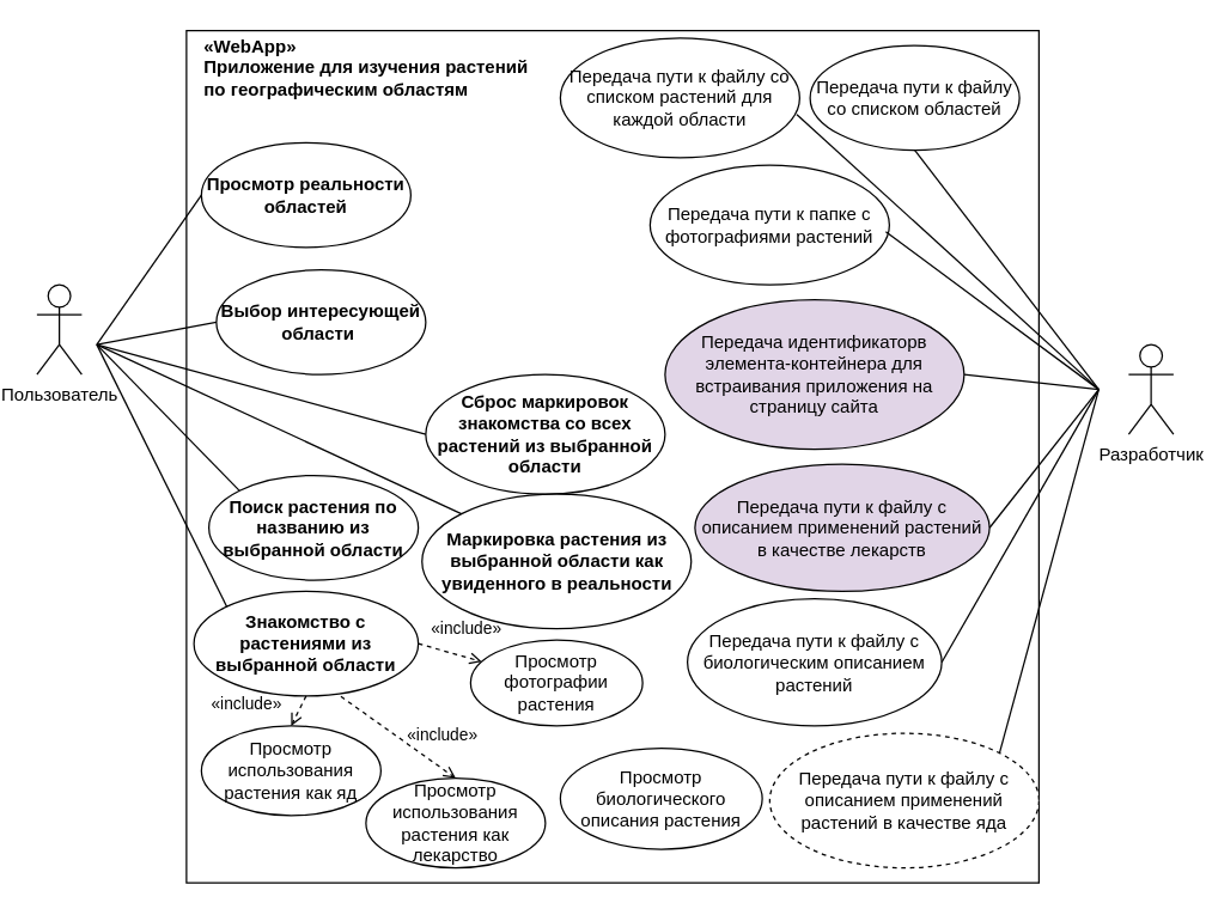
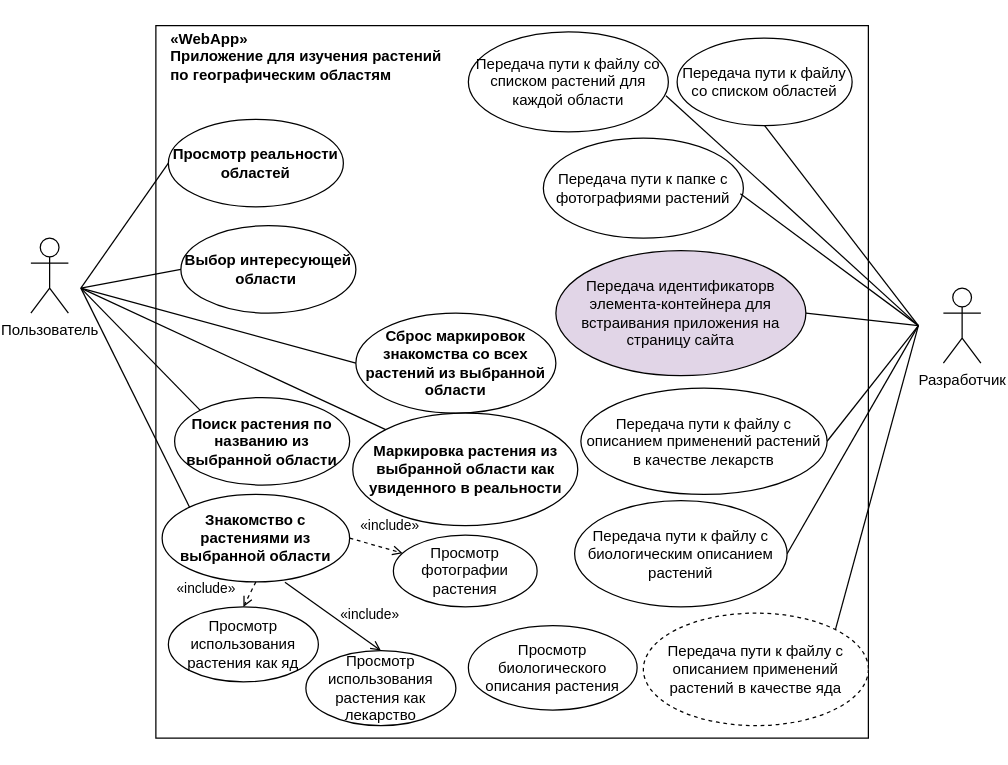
- <mxCell id="21" value="Передача пути к файлу с описанием применений растений в качестве лекарств" style="ellipse;whiteSpace=wrap;html=1;fillColor=#e1d5e7;" parent="1" vertex="1"><mxGeometry x="460" y="310" width="197" height="85" as="geometry" /></mxCell>
+ <mxCell id="21" value="Передача пути к файлу с описанием применений растений в качестве лекарств" style="ellipse;whiteSpace=wrap;html=1;" parent="1" vertex="1"><mxGeometry x="460" y="310" width="197" height="85" as="geometry" /></mxCell>
- <mxCell id="35" value="«include»" style="edgeStyle=none;html=1;endArrow=open;verticalAlign=bottom;dashed=1;labelBackgroundColor=none;rounded=0;exitX=0.655;exitY=1.005;exitDx=0;exitDy=0;exitPerimeter=0;entryX=0.5;entryY=0;entryDx=0;entryDy=0;" parent="1" source="7" target="32" edge="1"><mxGeometry x="0.589" y="11" width="160" relative="1" as="geometry"><mxPoint x="350" y="330" as="sourcePoint" /><mxPoint x="510" y="330" as="targetPoint" /><mxPoint as="offset" /></mxGeometry></mxCell>
+ <mxCell id="35" value="«include»" style="edgeStyle=none;html=1;endArrow=open;verticalAlign=bottom;dashed=0;labelBackgroundColor=none;rounded=0;exitX=0.655;exitY=1.005;exitDx=0;exitDy=0;exitPerimeter=0;entryX=0.5;entryY=0;entryDx=0;entryDy=0;" parent="1" source="7" target="32" edge="1"><mxGeometry x="0.589" y="11" width="160" relative="1" as="geometry"><mxPoint x="350" y="330" as="sourcePoint" /><mxPoint x="510" y="330" as="targetPoint" /><mxPoint as="offset" /></mxGeometry></mxCell>
